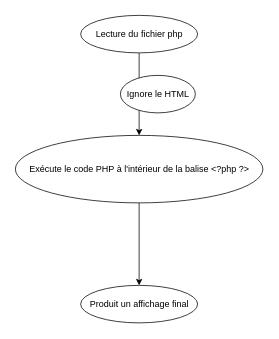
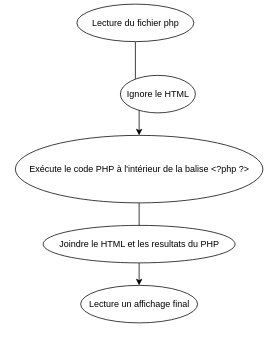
- <mxCell id="3" value="Lecture du fichier php" style="shape=ellipse;html=1;dashed=0;whitespace=wrap;perimeter=ellipsePerimeter;" vertex="1" parent="1"><mxGeometry x="107" y="20" width="156" height="50" as="geometry" /></mxCell>
+ <mxCell id="3" value="Lecture du fichier php" style="shape=ellipse;html=1;dashed=0;whitespace=wrap;perimeter=ellipsePerimeter;" vertex="1" parent="1"><mxGeometry x="102" y="5" width="156" height="50" as="geometry" /></mxCell>
+ <mxCell id="7" value="Joindre le HTML et les resultats du PHP" style="shape=ellipse;html=1;dashed=0;whitespace=wrap;perimeter=ellipsePerimeter;" vertex="1" parent="1"><mxGeometry x="57" y="300" width="256" height="50" as="geometry" /></mxCell>
- <mxCell id="8" value="Produit un affichage final" style="shape=ellipse;html=1;dashed=0;whitespace=wrap;perimeter=ellipsePerimeter;" vertex="1" parent="1"><mxGeometry x="107" y="380" width="156" height="50" as="geometry" /></mxCell>
+ <mxCell id="8" value="Lecture un affichage final" style="shape=ellipse;html=1;dashed=0;whitespace=wrap;perimeter=ellipsePerimeter;" vertex="1" parent="1"><mxGeometry x="107" y="380" width="156" height="50" as="geometry" /></mxCell>
